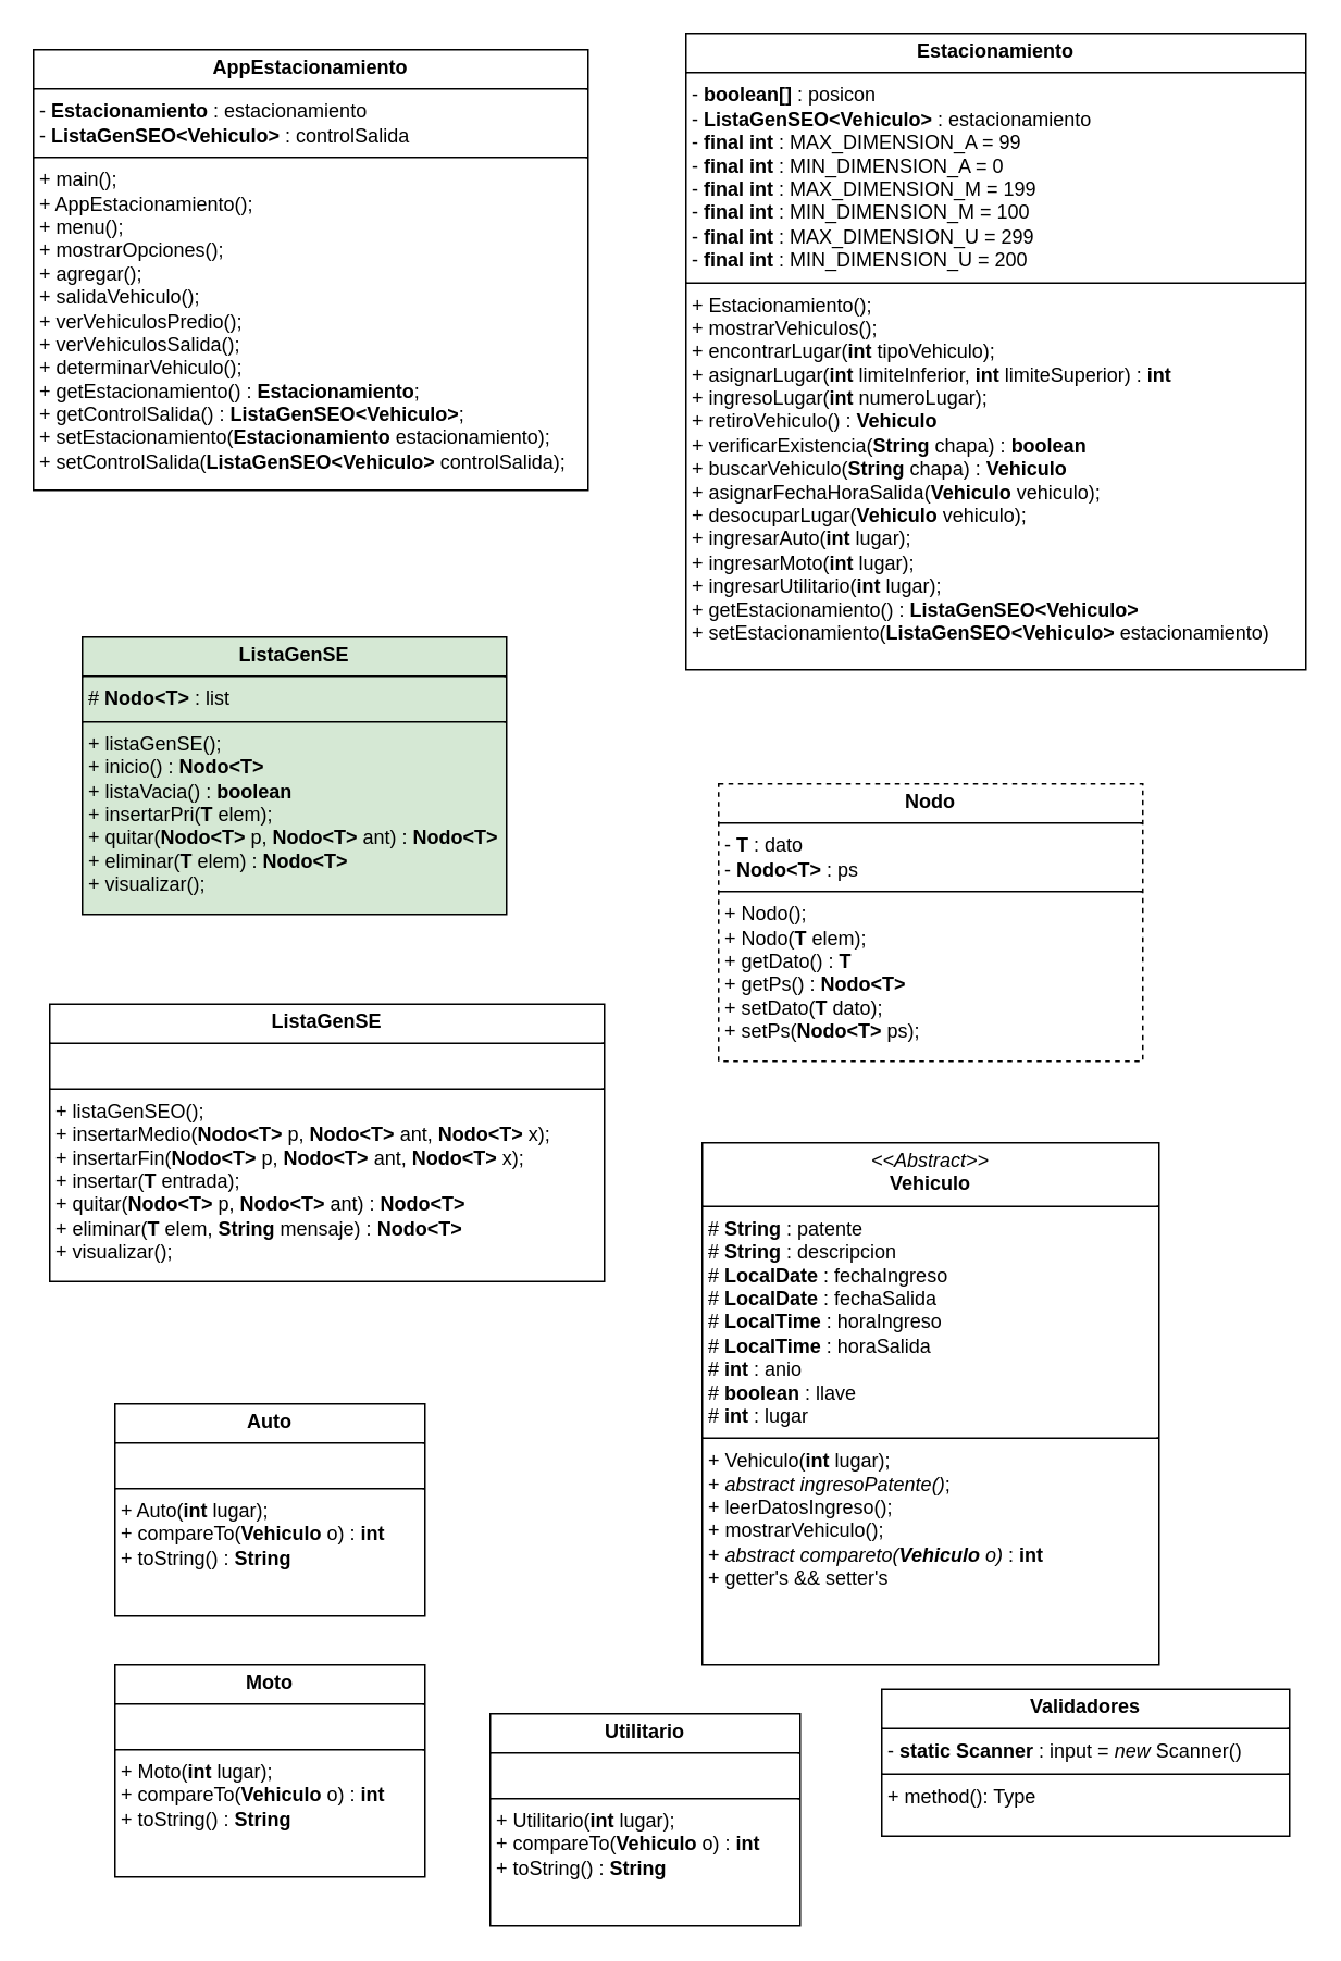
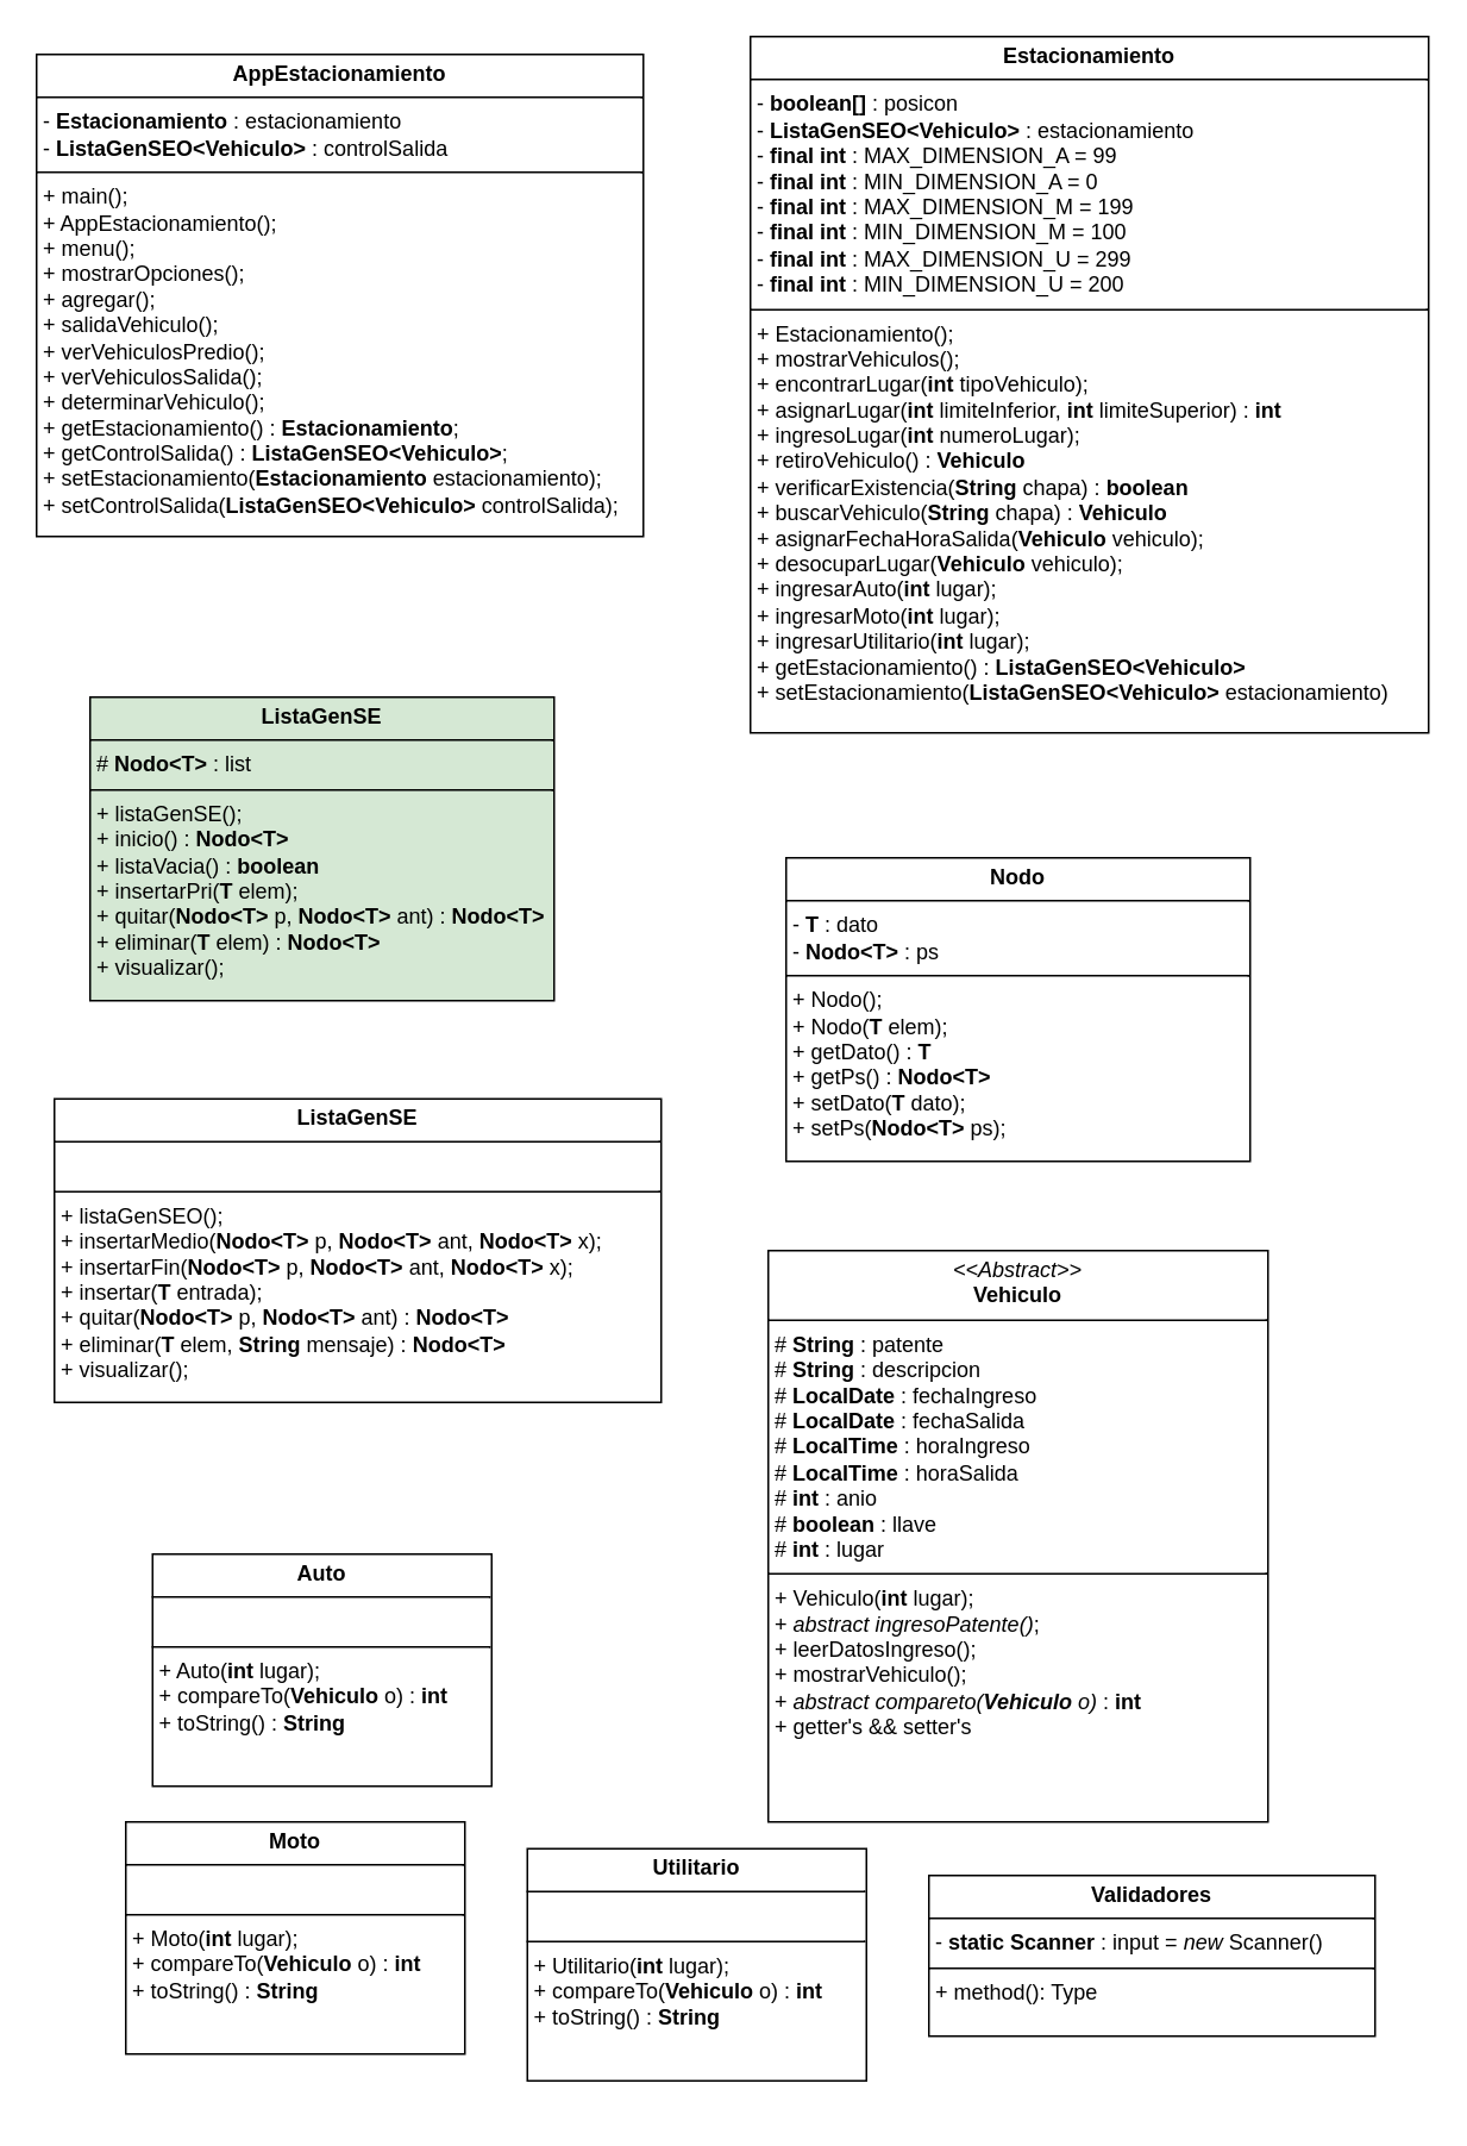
- <mxCell id="6" value="&lt;p style=&quot;margin:0px;margin-top:4px;text-align:center;&quot;&gt;&lt;b&gt;Nodo&lt;/b&gt;&lt;/p&gt;&lt;hr size=&quot;1&quot; style=&quot;border-style:solid;&quot;&gt;&lt;p style=&quot;margin:0px;margin-left:4px;&quot;&gt;- &lt;b&gt;T&lt;/b&gt;&amp;nbsp;: dato&lt;/p&gt;&lt;p style=&quot;margin:0px;margin-left:4px;&quot;&gt;-&amp;nbsp;&lt;b&gt;Nodo&amp;lt;T&amp;gt;&lt;/b&gt;&amp;nbsp;: ps&lt;/p&gt;&lt;hr size=&quot;1&quot; style=&quot;border-style:solid;&quot;&gt;&lt;p style=&quot;margin:0px;margin-left:4px;&quot;&gt;+ Nodo();&lt;/p&gt;&lt;p style=&quot;margin:0px;margin-left:4px;&quot;&gt;+ Nodo(&lt;b&gt;T&lt;/b&gt;&amp;nbsp;elem);&lt;/p&gt;&lt;p style=&quot;margin:0px;margin-left:4px;&quot;&gt;+ getDato() : &lt;b&gt;T&lt;/b&gt;&lt;/p&gt;&lt;p style=&quot;margin:0px;margin-left:4px;&quot;&gt;+ getPs() : &lt;b&gt;Nodo&amp;lt;T&amp;gt;&lt;/b&gt;&lt;/p&gt;&lt;p style=&quot;margin:0px;margin-left:4px;&quot;&gt;+ setDato(&lt;b&gt;T &lt;/b&gt;dato);&lt;/p&gt;&lt;p style=&quot;margin:0px;margin-left:4px;&quot;&gt;+ setPs(&lt;b&gt;Nodo&amp;lt;T&amp;gt; &lt;/b&gt;ps);&lt;/p&gt;&lt;p style=&quot;margin:0px;margin-left:4px;&quot;&gt;&lt;br&gt;&lt;/p&gt;" style="verticalAlign=top;align=left;overflow=fill;html=1;whiteSpace=wrap;dashed=1;" vertex="1" parent="1"><mxGeometry x="440" y="480" width="260" height="170" as="geometry" /></mxCell>
+ <mxCell id="6" value="&lt;p style=&quot;margin:0px;margin-top:4px;text-align:center;&quot;&gt;&lt;b&gt;Nodo&lt;/b&gt;&lt;/p&gt;&lt;hr size=&quot;1&quot; style=&quot;border-style:solid;&quot;&gt;&lt;p style=&quot;margin:0px;margin-left:4px;&quot;&gt;- &lt;b&gt;T&lt;/b&gt;&amp;nbsp;: dato&lt;/p&gt;&lt;p style=&quot;margin:0px;margin-left:4px;&quot;&gt;-&amp;nbsp;&lt;b&gt;Nodo&amp;lt;T&amp;gt;&lt;/b&gt;&amp;nbsp;: ps&lt;/p&gt;&lt;hr size=&quot;1&quot; style=&quot;border-style:solid;&quot;&gt;&lt;p style=&quot;margin:0px;margin-left:4px;&quot;&gt;+ Nodo();&lt;/p&gt;&lt;p style=&quot;margin:0px;margin-left:4px;&quot;&gt;+ Nodo(&lt;b&gt;T&lt;/b&gt;&amp;nbsp;elem);&lt;/p&gt;&lt;p style=&quot;margin:0px;margin-left:4px;&quot;&gt;+ getDato() : &lt;b&gt;T&lt;/b&gt;&lt;/p&gt;&lt;p style=&quot;margin:0px;margin-left:4px;&quot;&gt;+ getPs() : &lt;b&gt;Nodo&amp;lt;T&amp;gt;&lt;/b&gt;&lt;/p&gt;&lt;p style=&quot;margin:0px;margin-left:4px;&quot;&gt;+ setDato(&lt;b&gt;T &lt;/b&gt;dato);&lt;/p&gt;&lt;p style=&quot;margin:0px;margin-left:4px;&quot;&gt;+ setPs(&lt;b&gt;Nodo&amp;lt;T&amp;gt; &lt;/b&gt;ps);&lt;/p&gt;&lt;p style=&quot;margin:0px;margin-left:4px;&quot;&gt;&lt;br&gt;&lt;/p&gt;" style="verticalAlign=top;align=left;overflow=fill;html=1;whiteSpace=wrap;" vertex="1" parent="1"><mxGeometry x="440" y="480" width="260" height="170" as="geometry" /></mxCell>
- <mxCell id="8" value="&lt;p style=&quot;margin:0px;margin-top:4px;text-align:center;&quot;&gt;&lt;b&gt;Auto&lt;/b&gt;&lt;/p&gt;&lt;hr size=&quot;1&quot; style=&quot;border-style:solid;&quot;&gt;&lt;p style=&quot;margin:0px;margin-left:4px;&quot;&gt;&lt;br&gt;&lt;/p&gt;&lt;hr size=&quot;1&quot; style=&quot;border-style:solid;&quot;&gt;&lt;p style=&quot;margin:0px;margin-left:4px;&quot;&gt;+ Auto(&lt;b&gt;int&lt;/b&gt;&amp;nbsp;lugar);&lt;/p&gt;&lt;p style=&quot;margin:0px;margin-left:4px;&quot;&gt;+ compareTo(&lt;b&gt;Vehiculo&lt;/b&gt;&amp;nbsp;o) : &lt;b&gt;int&lt;/b&gt;&lt;/p&gt;&lt;p style=&quot;margin:0px;margin-left:4px;&quot;&gt;+ toString() : &lt;b&gt;String&lt;/b&gt;&lt;/p&gt;" style="verticalAlign=top;align=left;overflow=fill;html=1;whiteSpace=wrap;" vertex="1" parent="1"><mxGeometry x="70" y="860" width="190" height="130" as="geometry" /></mxCell>
+ <mxCell id="8" value="&lt;p style=&quot;margin:0px;margin-top:4px;text-align:center;&quot;&gt;&lt;b&gt;Auto&lt;/b&gt;&lt;/p&gt;&lt;hr size=&quot;1&quot; style=&quot;border-style:solid;&quot;&gt;&lt;p style=&quot;margin:0px;margin-left:4px;&quot;&gt;&lt;br&gt;&lt;/p&gt;&lt;hr size=&quot;1&quot; style=&quot;border-style:solid;&quot;&gt;&lt;p style=&quot;margin:0px;margin-left:4px;&quot;&gt;+ Auto(&lt;b&gt;int&lt;/b&gt;&amp;nbsp;lugar);&lt;/p&gt;&lt;p style=&quot;margin:0px;margin-left:4px;&quot;&gt;+ compareTo(&lt;b&gt;Vehiculo&lt;/b&gt;&amp;nbsp;o) : &lt;b&gt;int&lt;/b&gt;&lt;/p&gt;&lt;p style=&quot;margin:0px;margin-left:4px;&quot;&gt;+ toString() : &lt;b&gt;String&lt;/b&gt;&lt;/p&gt;" style="verticalAlign=top;align=left;overflow=fill;html=1;whiteSpace=wrap;" vertex="1" parent="1"><mxGeometry x="85" y="870" width="190" height="130" as="geometry" /></mxCell>
- <mxCell id="11" value="&lt;p style=&quot;margin:0px;margin-top:4px;text-align:center;&quot;&gt;&lt;b&gt;Validadores&lt;/b&gt;&lt;/p&gt;&lt;hr size=&quot;1&quot; style=&quot;border-style:solid;&quot;&gt;&lt;p style=&quot;margin:0px;margin-left:4px;&quot;&gt;- &lt;b&gt;static Scanner&lt;/b&gt;&amp;nbsp;: input = &lt;i&gt;new&lt;/i&gt;&amp;nbsp;Scanner()&lt;/p&gt;&lt;hr size=&quot;1&quot; style=&quot;border-style:solid;&quot;&gt;&lt;p style=&quot;margin:0px;margin-left:4px;&quot;&gt;+ method(): Type&lt;/p&gt;" style="verticalAlign=top;align=left;overflow=fill;html=1;whiteSpace=wrap;" vertex="1" parent="1"><mxGeometry x="540" y="1035" width="250" height="90" as="geometry" /></mxCell>
+ <mxCell id="11" value="&lt;p style=&quot;margin:0px;margin-top:4px;text-align:center;&quot;&gt;&lt;b&gt;Validadores&lt;/b&gt;&lt;/p&gt;&lt;hr size=&quot;1&quot; style=&quot;border-style:solid;&quot;&gt;&lt;p style=&quot;margin:0px;margin-left:4px;&quot;&gt;- &lt;b&gt;static Scanner&lt;/b&gt;&amp;nbsp;: input = &lt;i&gt;new&lt;/i&gt;&amp;nbsp;Scanner()&lt;/p&gt;&lt;hr size=&quot;1&quot; style=&quot;border-style:solid;&quot;&gt;&lt;p style=&quot;margin:0px;margin-left:4px;&quot;&gt;+ method(): Type&lt;/p&gt;" style="verticalAlign=top;align=left;overflow=fill;html=1;whiteSpace=wrap;" vertex="1" parent="1"><mxGeometry x="520" y="1050" width="250" height="90" as="geometry" /></mxCell>
- <mxCell id="10" value="&lt;p style=&quot;margin:0px;margin-top:4px;text-align:center;&quot;&gt;&lt;b&gt;Utilitario&lt;/b&gt;&lt;/p&gt;&lt;hr size=&quot;1&quot; style=&quot;border-style:solid;&quot;&gt;&lt;p style=&quot;margin:0px;margin-left:4px;&quot;&gt;&lt;br&gt;&lt;/p&gt;&lt;hr size=&quot;1&quot; style=&quot;border-style:solid;&quot;&gt;&lt;p style=&quot;margin:0px;margin-left:4px;&quot;&gt;+ Utilitario(&lt;b&gt;int&lt;/b&gt;&amp;nbsp;lugar);&lt;/p&gt;&lt;p style=&quot;margin:0px;margin-left:4px;&quot;&gt;+ compareTo(&lt;b&gt;Vehiculo&lt;/b&gt;&amp;nbsp;o) : &lt;b&gt;int&lt;/b&gt;&lt;/p&gt;&lt;p style=&quot;margin:0px;margin-left:4px;&quot;&gt;+ toString() : &lt;b&gt;String&lt;/b&gt;&lt;/p&gt;" style="verticalAlign=top;align=left;overflow=fill;html=1;whiteSpace=wrap;" vertex="1" parent="1"><mxGeometry x="300" y="1050" width="190" height="130" as="geometry" /></mxCell>
+ <mxCell id="10" value="&lt;p style=&quot;margin:0px;margin-top:4px;text-align:center;&quot;&gt;&lt;b&gt;Utilitario&lt;/b&gt;&lt;/p&gt;&lt;hr size=&quot;1&quot; style=&quot;border-style:solid;&quot;&gt;&lt;p style=&quot;margin:0px;margin-left:4px;&quot;&gt;&lt;br&gt;&lt;/p&gt;&lt;hr size=&quot;1&quot; style=&quot;border-style:solid;&quot;&gt;&lt;p style=&quot;margin:0px;margin-left:4px;&quot;&gt;+ Utilitario(&lt;b&gt;int&lt;/b&gt;&amp;nbsp;lugar);&lt;/p&gt;&lt;p style=&quot;margin:0px;margin-left:4px;&quot;&gt;+ compareTo(&lt;b&gt;Vehiculo&lt;/b&gt;&amp;nbsp;o) : &lt;b&gt;int&lt;/b&gt;&lt;/p&gt;&lt;p style=&quot;margin:0px;margin-left:4px;&quot;&gt;+ toString() : &lt;b&gt;String&lt;/b&gt;&lt;/p&gt;" style="verticalAlign=top;align=left;overflow=fill;html=1;whiteSpace=wrap;" vertex="1" parent="1"><mxGeometry x="295" y="1035" width="190" height="130" as="geometry" /></mxCell>
